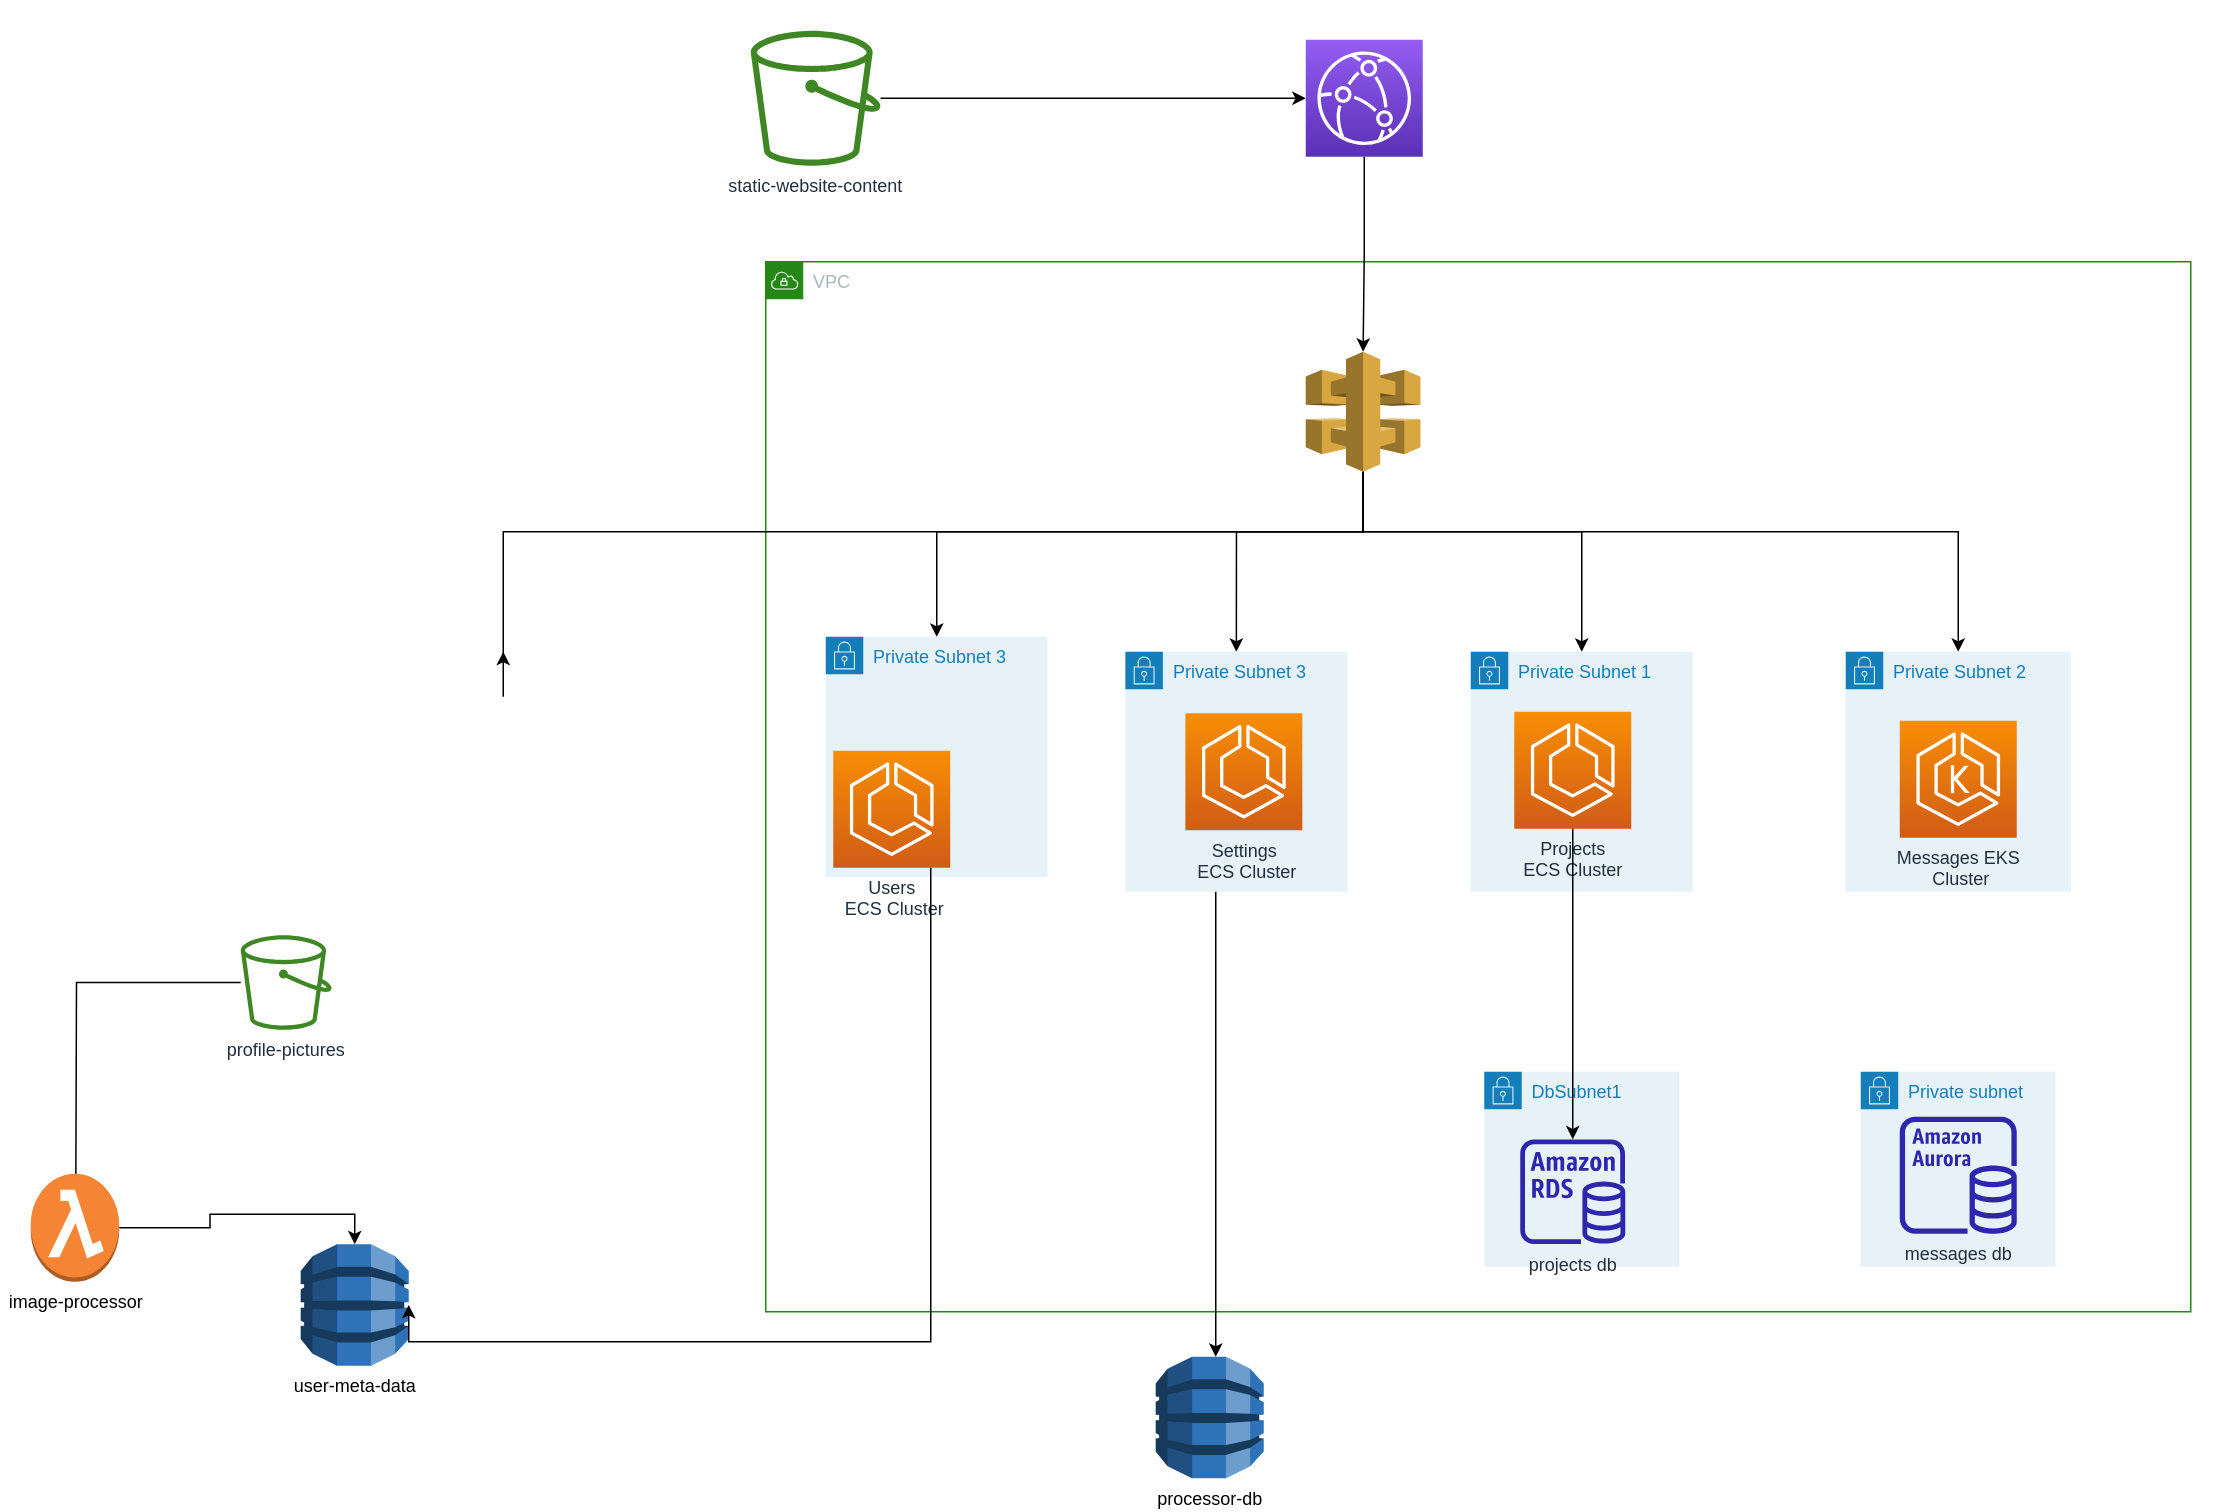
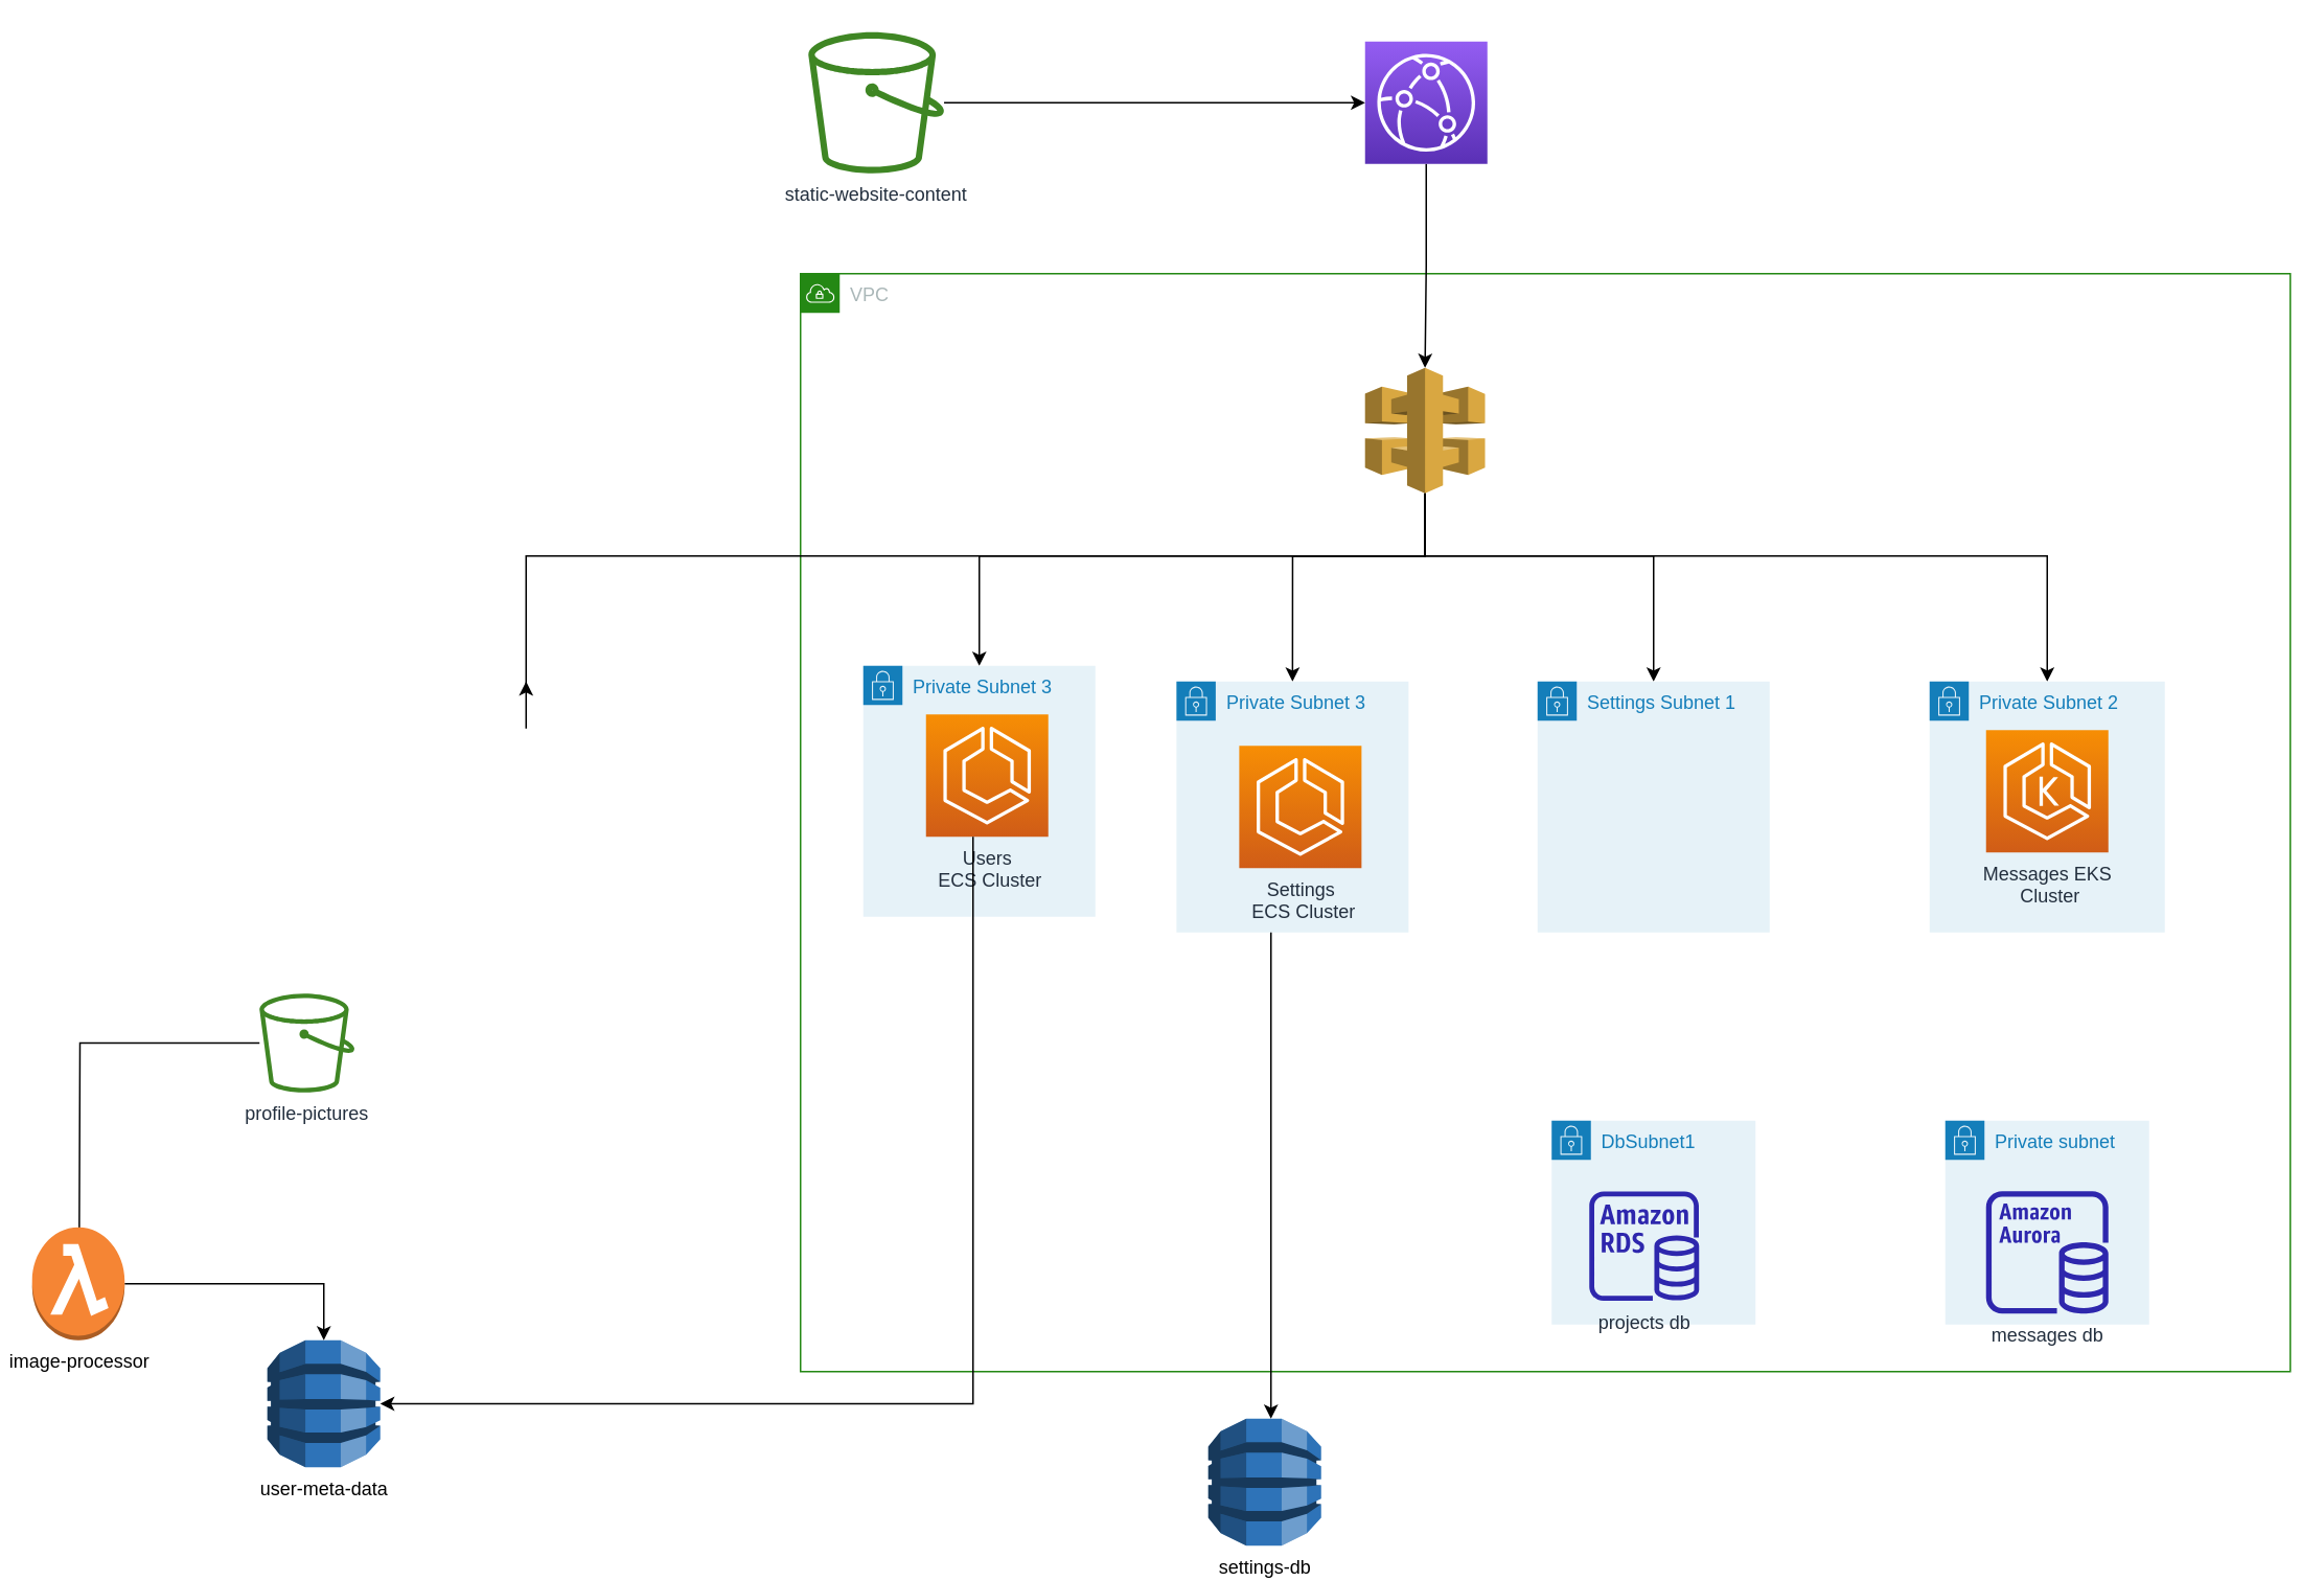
- <mxCell id="28" value="static-website-content&lt;br&gt;" style="sketch=0;outlineConnect=0;fontColor=#232F3E;gradientColor=none;fillColor=#3F8624;strokeColor=none;dashed=0;verticalLabelPosition=bottom;verticalAlign=top;align=center;html=1;fontSize=12;fontStyle=0;aspect=fixed;pointerEvents=1;shape=mxgraph.aws4.bucket;" vertex="1" parent="1"><mxGeometry x="500" y="20" width="86.54" height="90" as="geometry" /></mxCell>
+ <mxCell id="28" value="static-website-content&lt;br&gt;" style="sketch=0;outlineConnect=0;fontColor=#232F3E;gradientColor=none;fillColor=#3F8624;strokeColor=none;dashed=0;verticalLabelPosition=bottom;verticalAlign=top;align=center;html=1;fontSize=12;fontStyle=0;aspect=fixed;pointerEvents=1;shape=mxgraph.aws4.bucket;" vertex="1" parent="1"><mxGeometry x="515" y="20" width="86.54" height="90" as="geometry" /></mxCell>
- <mxCell id="10" value="Private Subnet 1" style="points=[[0,0],[0.25,0],[0.5,0],[0.75,0],[1,0],[1,0.25],[1,0.5],[1,0.75],[1,1],[0.75,1],[0.5,1],[0.25,1],[0,1],[0,0.75],[0,0.5],[0,0.25]];outlineConnect=0;gradientColor=none;html=1;whiteSpace=wrap;fontSize=12;fontStyle=0;container=1;pointerEvents=0;collapsible=0;recursiveResize=0;shape=mxgraph.aws4.group;grIcon=mxgraph.aws4.group_security_group;grStroke=0;strokeColor=#147EBA;fillColor=#E6F2F8;verticalAlign=top;align=left;spacingLeft=30;fontColor=#147EBA;dashed=0;" parent="2" vertex="1"><mxGeometry x="470" y="260" width="148" height="160" as="geometry" /></mxCell>
+ <mxCell id="10" value="Settings Subnet 1" style="points=[[0,0],[0.25,0],[0.5,0],[0.75,0],[1,0],[1,0.25],[1,0.5],[1,0.75],[1,1],[0.75,1],[0.5,1],[0.25,1],[0,1],[0,0.75],[0,0.5],[0,0.25]];outlineConnect=0;gradientColor=none;html=1;whiteSpace=wrap;fontSize=12;fontStyle=0;container=1;pointerEvents=0;collapsible=0;recursiveResize=0;shape=mxgraph.aws4.group;grIcon=mxgraph.aws4.group_security_group;grStroke=0;strokeColor=#147EBA;fillColor=#E6F2F8;verticalAlign=top;align=left;spacingLeft=30;fontColor=#147EBA;dashed=0;" parent="2" vertex="1"><mxGeometry x="470" y="260" width="148" height="160" as="geometry" /></mxCell>
- <mxCell id="11" value="Projects&lt;br&gt;ECS Cluster&lt;br&gt;" style="sketch=0;points=[[0,0,0],[0.25,0,0],[0.5,0,0],[0.75,0,0],[1,0,0],[0,1,0],[0.25,1,0],[0.5,1,0],[0.75,1,0],[1,1,0],[0,0.25,0],[0,0.5,0],[0,0.75,0],[1,0.25,0],[1,0.5,0],[1,0.75,0]];outlineConnect=0;fontColor=#232F3E;gradientColor=#F78E04;gradientDirection=north;fillColor=#D05C17;strokeColor=#ffffff;dashed=0;verticalLabelPosition=bottom;verticalAlign=top;align=center;html=1;fontSize=12;fontStyle=0;aspect=fixed;shape=mxgraph.aws4.resourceIcon;resIcon=mxgraph.aws4.ecs;" parent="10" vertex="1"><mxGeometry x="29" y="40" width="78" height="78" as="geometry" /></mxCell>
- <mxCell id="13" value="Messages EKS&lt;br&gt;&amp;nbsp;Cluster" style="sketch=0;points=[[0,0,0],[0.25,0,0],[0.5,0,0],[0.75,0,0],[1,0,0],[0,1,0],[0.25,1,0],[0.5,1,0],[0.75,1,0],[1,1,0],[0,0.25,0],[0,0.5,0],[0,0.75,0],[1,0.25,0],[1,0.5,0],[1,0.75,0]];outlineConnect=0;fontColor=#232F3E;gradientColor=#F78E04;gradientDirection=north;fillColor=#D05C17;strokeColor=#ffffff;dashed=0;verticalLabelPosition=bottom;verticalAlign=top;align=center;html=1;fontSize=12;fontStyle=0;aspect=fixed;shape=mxgraph.aws4.resourceIcon;resIcon=mxgraph.aws4.eks;" parent="12" vertex="1"><mxGeometry x="36" y="46" width="78" height="78" as="geometry" /></mxCell>
+ <mxCell id="13" value="Messages EKS&lt;br&gt;&amp;nbsp;Cluster" style="sketch=0;points=[[0,0,0],[0.25,0,0],[0.5,0,0],[0.75,0,0],[1,0,0],[0,1,0],[0.25,1,0],[0.5,1,0],[0.75,1,0],[1,1,0],[0,0.25,0],[0,0.5,0],[0,0.75,0],[1,0.25,0],[1,0.5,0],[1,0.75,0]];outlineConnect=0;fontColor=#232F3E;gradientColor=#F78E04;gradientDirection=north;fillColor=#D05C17;strokeColor=#ffffff;dashed=0;verticalLabelPosition=bottom;verticalAlign=top;align=center;html=1;fontSize=12;fontStyle=0;aspect=fixed;shape=mxgraph.aws4.resourceIcon;resIcon=mxgraph.aws4.eks;" parent="12" vertex="1"><mxGeometry x="36" y="31" width="78" height="78" as="geometry" /></mxCell>
- <mxCell id="20" value="Users&lt;br&gt;&amp;nbsp;ECS Cluster" style="sketch=0;points=[[0,0,0],[0.25,0,0],[0.5,0,0],[0.75,0,0],[1,0,0],[0,1,0],[0.25,1,0],[0.5,1,0],[0.75,1,0],[1,1,0],[0,0.25,0],[0,0.5,0],[0,0.75,0],[1,0.25,0],[1,0.5,0],[1,0.75,0]];outlineConnect=0;fontColor=#232F3E;gradientColor=#F78E04;gradientDirection=north;fillColor=#D05C17;strokeColor=#ffffff;dashed=0;verticalLabelPosition=bottom;verticalAlign=top;align=center;html=1;fontSize=12;fontStyle=0;aspect=fixed;shape=mxgraph.aws4.resourceIcon;resIcon=mxgraph.aws4.ecs;" vertex="1" parent="19"><mxGeometry x="5" y="76" width="78" height="78" as="geometry" /></mxCell>
+ <mxCell id="20" value="Users&lt;br&gt;&amp;nbsp;ECS Cluster" style="sketch=0;points=[[0,0,0],[0.25,0,0],[0.5,0,0],[0.75,0,0],[1,0,0],[0,1,0],[0.25,1,0],[0.5,1,0],[0.75,1,0],[1,1,0],[0,0.25,0],[0,0.5,0],[0,0.75,0],[1,0.25,0],[1,0.5,0],[1,0.75,0]];outlineConnect=0;fontColor=#232F3E;gradientColor=#F78E04;gradientDirection=north;fillColor=#D05C17;strokeColor=#ffffff;dashed=0;verticalLabelPosition=bottom;verticalAlign=top;align=center;html=1;fontSize=12;fontStyle=0;aspect=fixed;shape=mxgraph.aws4.resourceIcon;resIcon=mxgraph.aws4.ecs;" vertex="1" parent="19"><mxGeometry x="40" y="31" width="78" height="78" as="geometry" /></mxCell>
- <mxCell id="18" style="edgeStyle=orthogonalEdgeStyle;rounded=0;orthogonalLoop=1;jettySize=auto;html=1;" edge="1" parent="2" source="11" target="9"><mxGeometry relative="1" as="geometry" /></mxCell>
- <mxCell id="24" value="profile-pictures&lt;br&gt;" style="sketch=0;outlineConnect=0;fontColor=#232F3E;gradientColor=none;fillColor=#3F8624;strokeColor=none;dashed=0;verticalLabelPosition=bottom;verticalAlign=top;align=center;html=1;fontSize=12;fontStyle=0;aspect=fixed;pointerEvents=1;shape=mxgraph.aws4.bucket;" parent="1" vertex="1"><mxGeometry x="160" y="623" width="60.58" height="63" as="geometry" /></mxCell>
+ <mxCell id="24" value="profile-pictures&lt;br&gt;" style="sketch=0;outlineConnect=0;fontColor=#232F3E;gradientColor=none;fillColor=#3F8624;strokeColor=none;dashed=0;verticalLabelPosition=bottom;verticalAlign=top;align=center;html=1;fontSize=12;fontStyle=0;aspect=fixed;pointerEvents=1;shape=mxgraph.aws4.bucket;" parent="1" vertex="1"><mxGeometry x="165" y="633" width="60.58" height="63" as="geometry" /></mxCell>
- <mxCell id="15" value="messages db&lt;br&gt;" style="sketch=0;outlineConnect=0;fontColor=#232F3E;gradientColor=none;fillColor=#2E27AD;strokeColor=none;dashed=0;verticalLabelPosition=bottom;verticalAlign=top;align=center;html=1;fontSize=12;fontStyle=0;aspect=fixed;pointerEvents=1;shape=mxgraph.aws4.aurora_instance;" parent="14" vertex="1"><mxGeometry x="26" y="30" width="78" height="78" as="geometry" /></mxCell>
+ <mxCell id="15" value="messages db&lt;br&gt;" style="sketch=0;outlineConnect=0;fontColor=#232F3E;gradientColor=none;fillColor=#2E27AD;strokeColor=none;dashed=0;verticalLabelPosition=bottom;verticalAlign=top;align=center;html=1;fontSize=12;fontStyle=0;aspect=fixed;pointerEvents=1;shape=mxgraph.aws4.aurora_instance;" parent="14" vertex="1"><mxGeometry x="26" y="45" width="78" height="78" as="geometry" /></mxCell>
- <mxCell id="30" value="user-meta-data&lt;br&gt;" style="outlineConnect=0;dashed=0;verticalLabelPosition=bottom;verticalAlign=top;align=center;html=1;shape=mxgraph.aws3.dynamo_db;fillColor=#2E73B8;gradientColor=none;" vertex="1" parent="1"><mxGeometry x="200" y="829" width="72" height="81" as="geometry" /></mxCell>
+ <mxCell id="30" value="user-meta-data&lt;br&gt;" style="outlineConnect=0;dashed=0;verticalLabelPosition=bottom;verticalAlign=top;align=center;html=1;shape=mxgraph.aws3.dynamo_db;fillColor=#2E73B8;gradientColor=none;" vertex="1" parent="1"><mxGeometry x="170" y="854" width="72" height="81" as="geometry" /></mxCell>
- <mxCell id="21" value="processor-db&lt;br&gt;" style="outlineConnect=0;dashed=0;verticalLabelPosition=bottom;verticalAlign=top;align=center;html=1;shape=mxgraph.aws3.dynamo_db;fillColor=#2E73B8;gradientColor=none;" parent="1" vertex="1"><mxGeometry x="770" y="904" width="72" height="81" as="geometry" /></mxCell>
+ <mxCell id="21" value="settings-db&lt;br&gt;" style="outlineConnect=0;dashed=0;verticalLabelPosition=bottom;verticalAlign=top;align=center;html=1;shape=mxgraph.aws3.dynamo_db;fillColor=#2E73B8;gradientColor=none;" parent="1" vertex="1"><mxGeometry x="770" y="904" width="72" height="81" as="geometry" /></mxCell>
